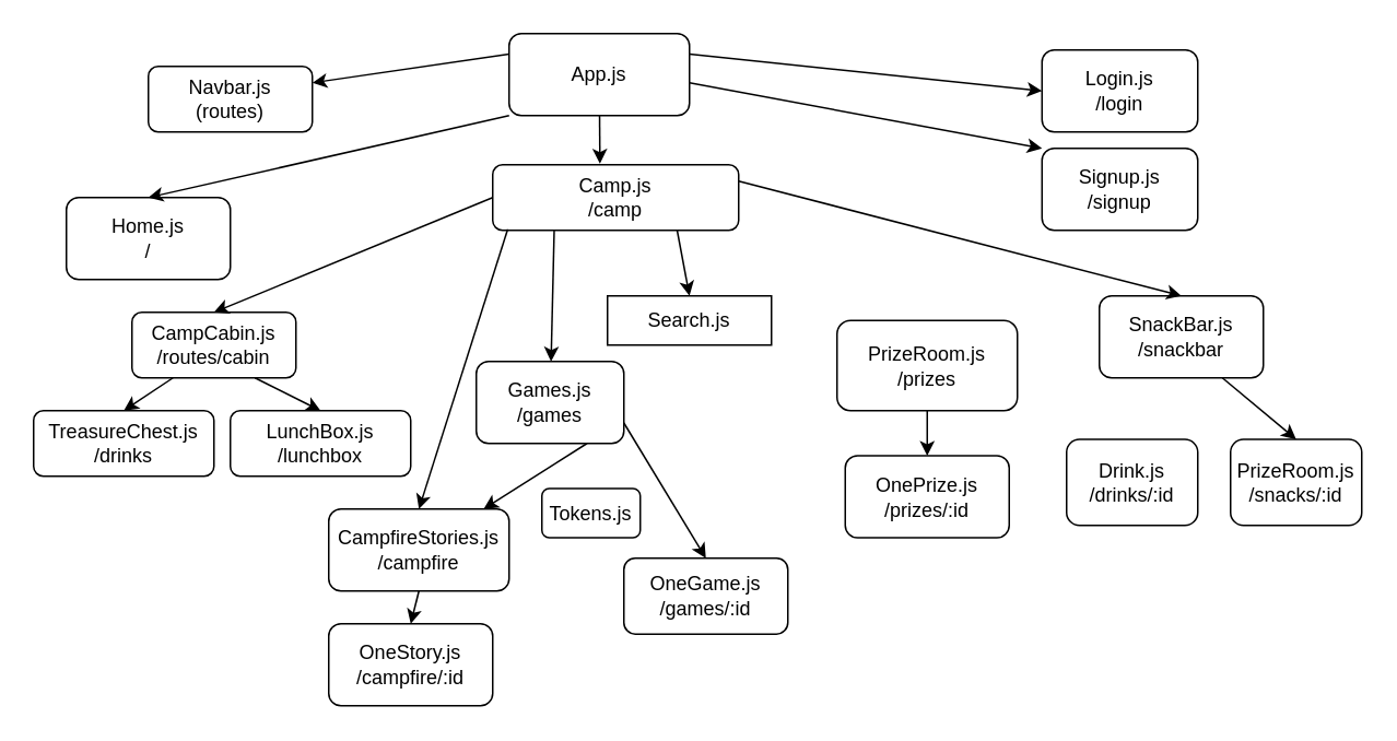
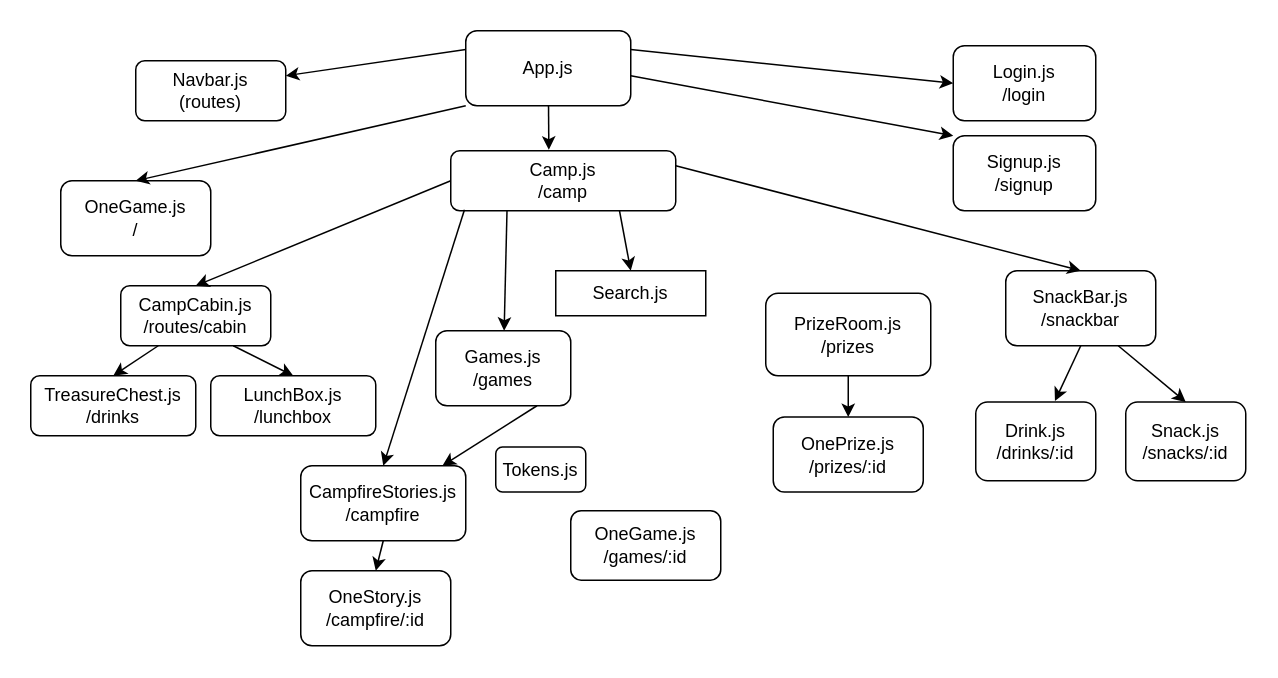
- <mxCell id="3" value="Home.js&lt;br&gt;/" style="rounded=1;whiteSpace=wrap;html=1;" parent="1" vertex="1"><mxGeometry x="40" y="120" width="100" height="50" as="geometry" /></mxCell>
+ <mxCell id="3" value="OneGame.js&lt;br&gt;/" style="rounded=1;whiteSpace=wrap;html=1;" parent="1" vertex="1"><mxGeometry x="40" y="120" width="100" height="50" as="geometry" /></mxCell>
+ <mxCell id="18" value="" style="endArrow=classic;html=1;exitX=0.5;exitY=1;exitDx=0;exitDy=0;entryX=0.66;entryY=-0.012;entryDx=0;entryDy=0;entryPerimeter=0;" parent="1" source="15" target="19" edge="1"><mxGeometry width="50" height="50" relative="1" as="geometry"><mxPoint x="470" y="180" as="sourcePoint" /><mxPoint x="480" y="220" as="targetPoint" /></mxGeometry></mxCell>
- <mxCell id="17" value="PrizeRoom.js&lt;br&gt;/snacks/:id" style="rounded=1;whiteSpace=wrap;html=1;" parent="1" vertex="1"><mxGeometry x="750" y="267.5" width="80" height="52.5" as="geometry" /></mxCell>
+ <mxCell id="17" value="Snack.js&lt;br&gt;/snacks/:id" style="rounded=1;whiteSpace=wrap;html=1;" parent="1" vertex="1"><mxGeometry x="750" y="267.5" width="80" height="52.5" as="geometry" /></mxCell>
- <mxCell id="29" value="" style="endArrow=classic;html=1;exitX=1;exitY=0.75;exitDx=0;exitDy=0;entryX=0.5;entryY=0;entryDx=0;entryDy=0;" parent="1" source="25" target="26" edge="1"><mxGeometry width="50" height="50" relative="1" as="geometry"><mxPoint x="510" y="230" as="sourcePoint" /><mxPoint x="555" y="277" as="targetPoint" /></mxGeometry></mxCell>
